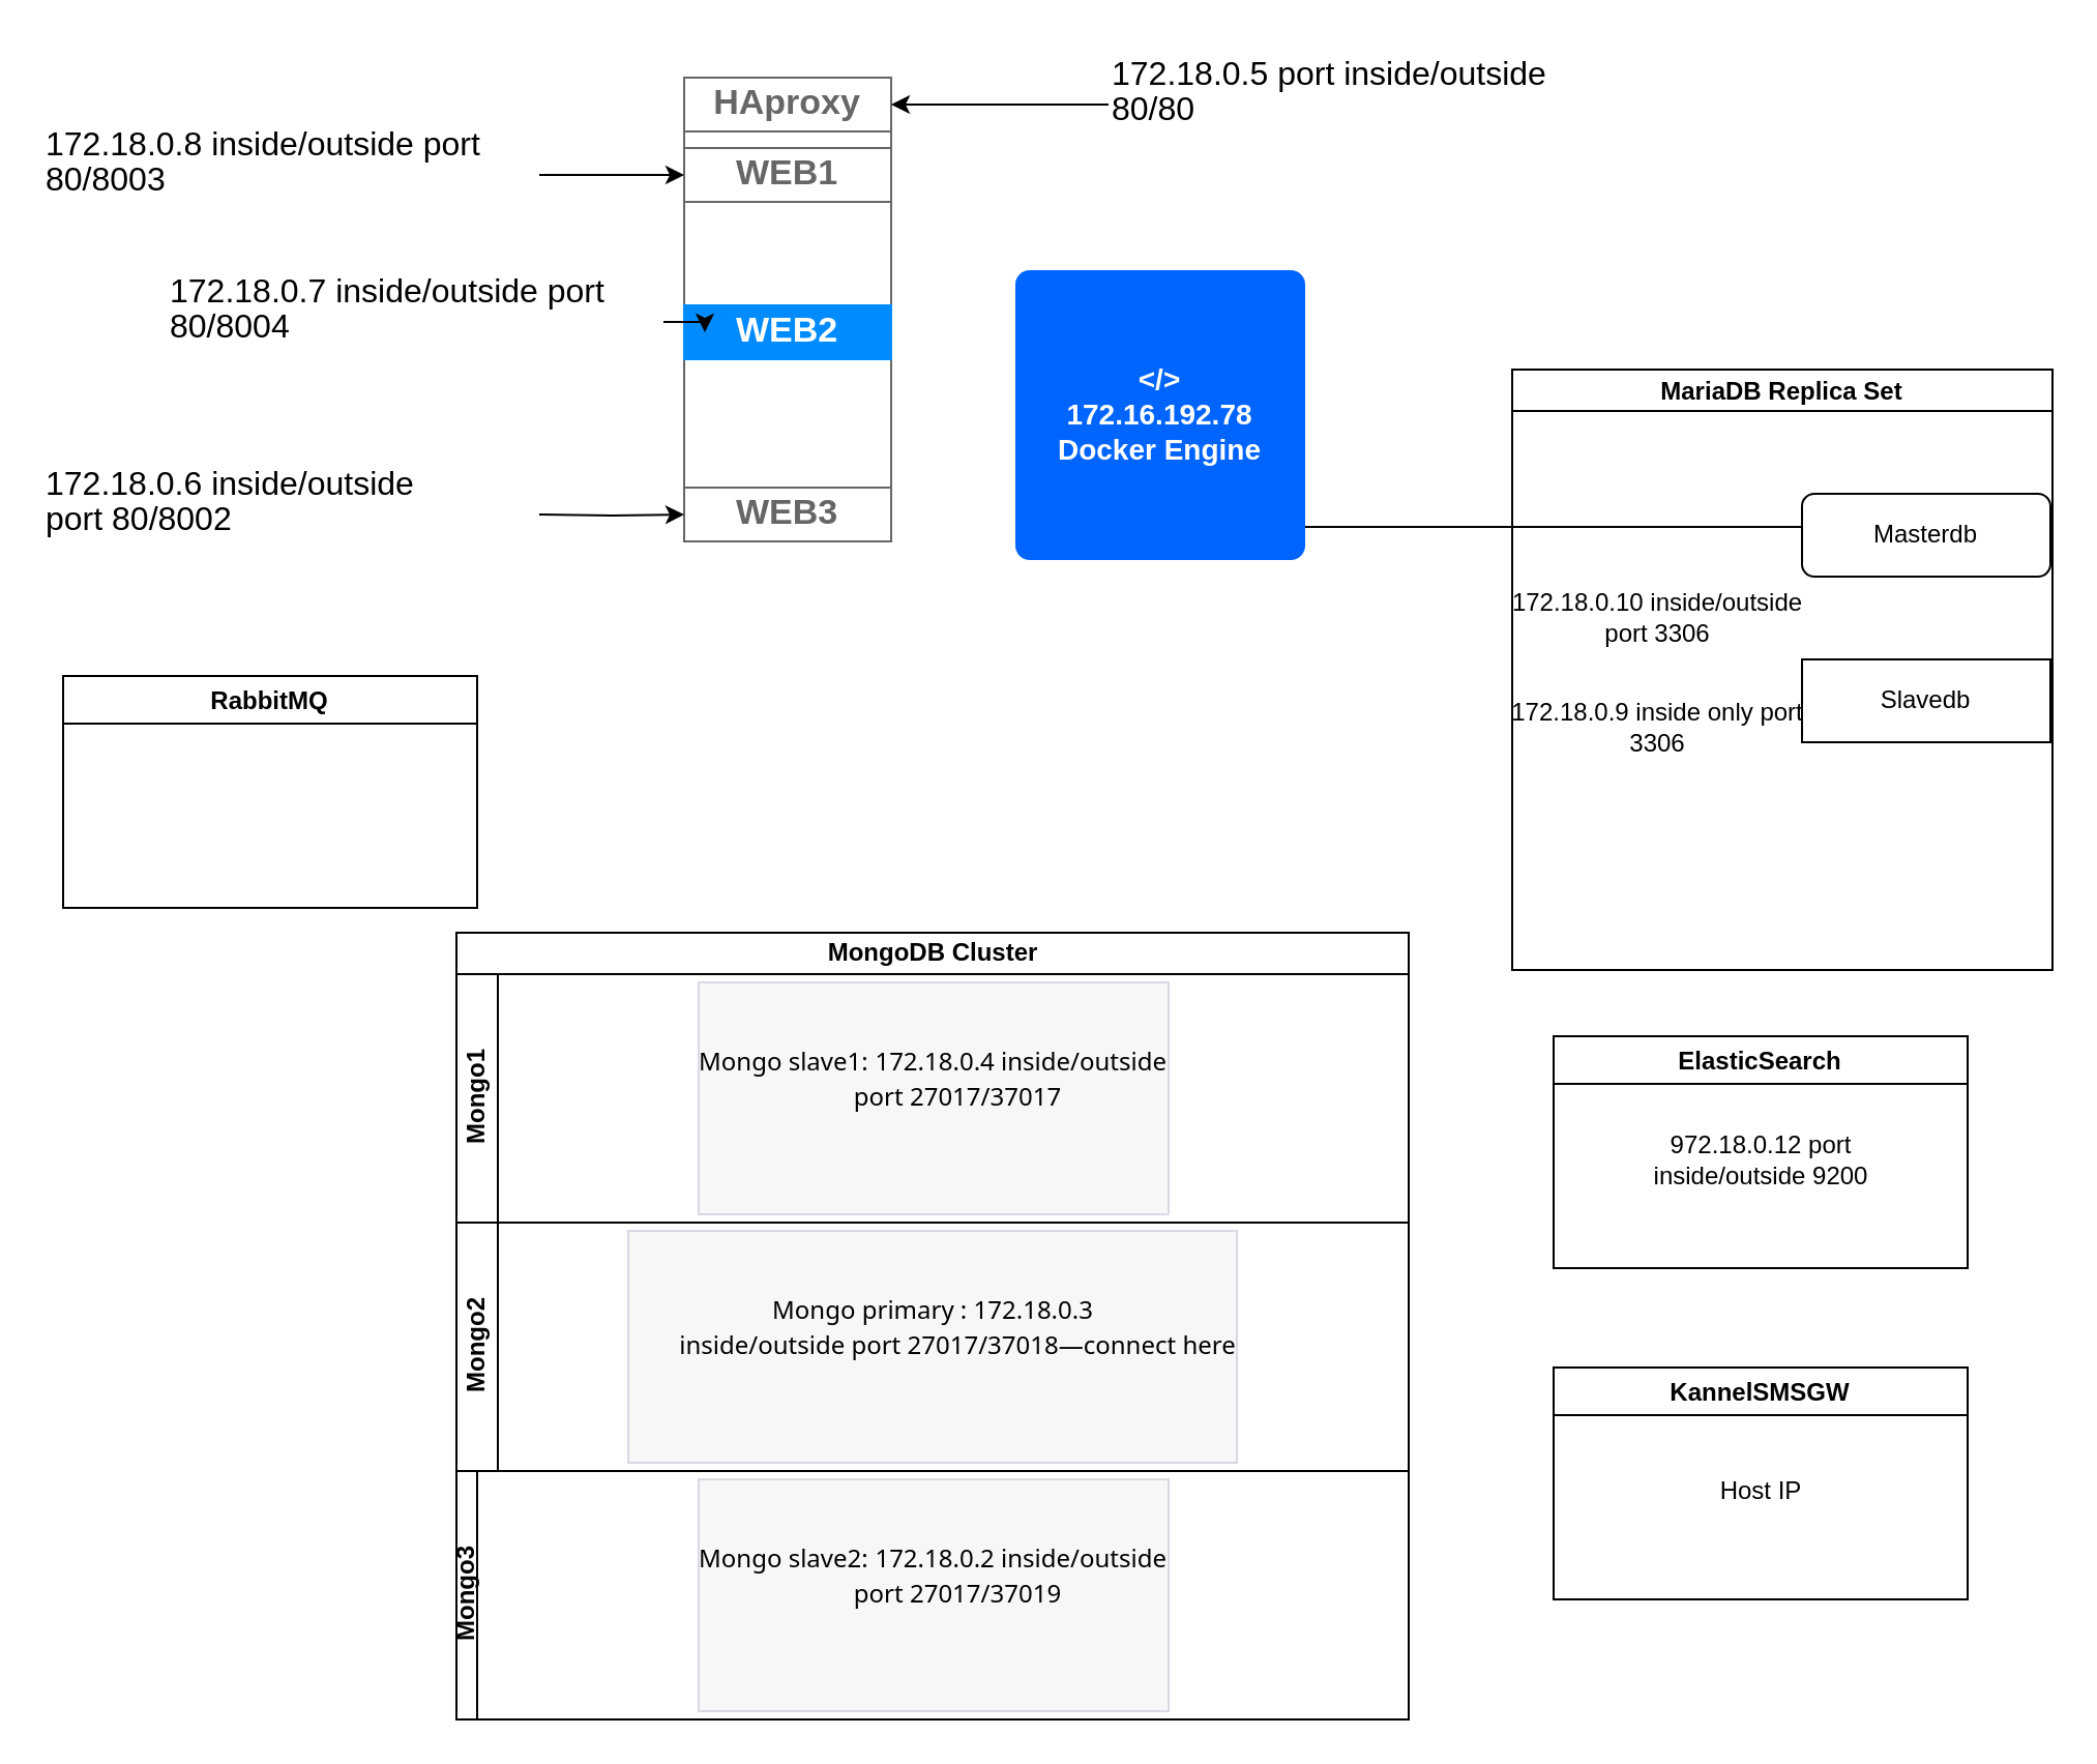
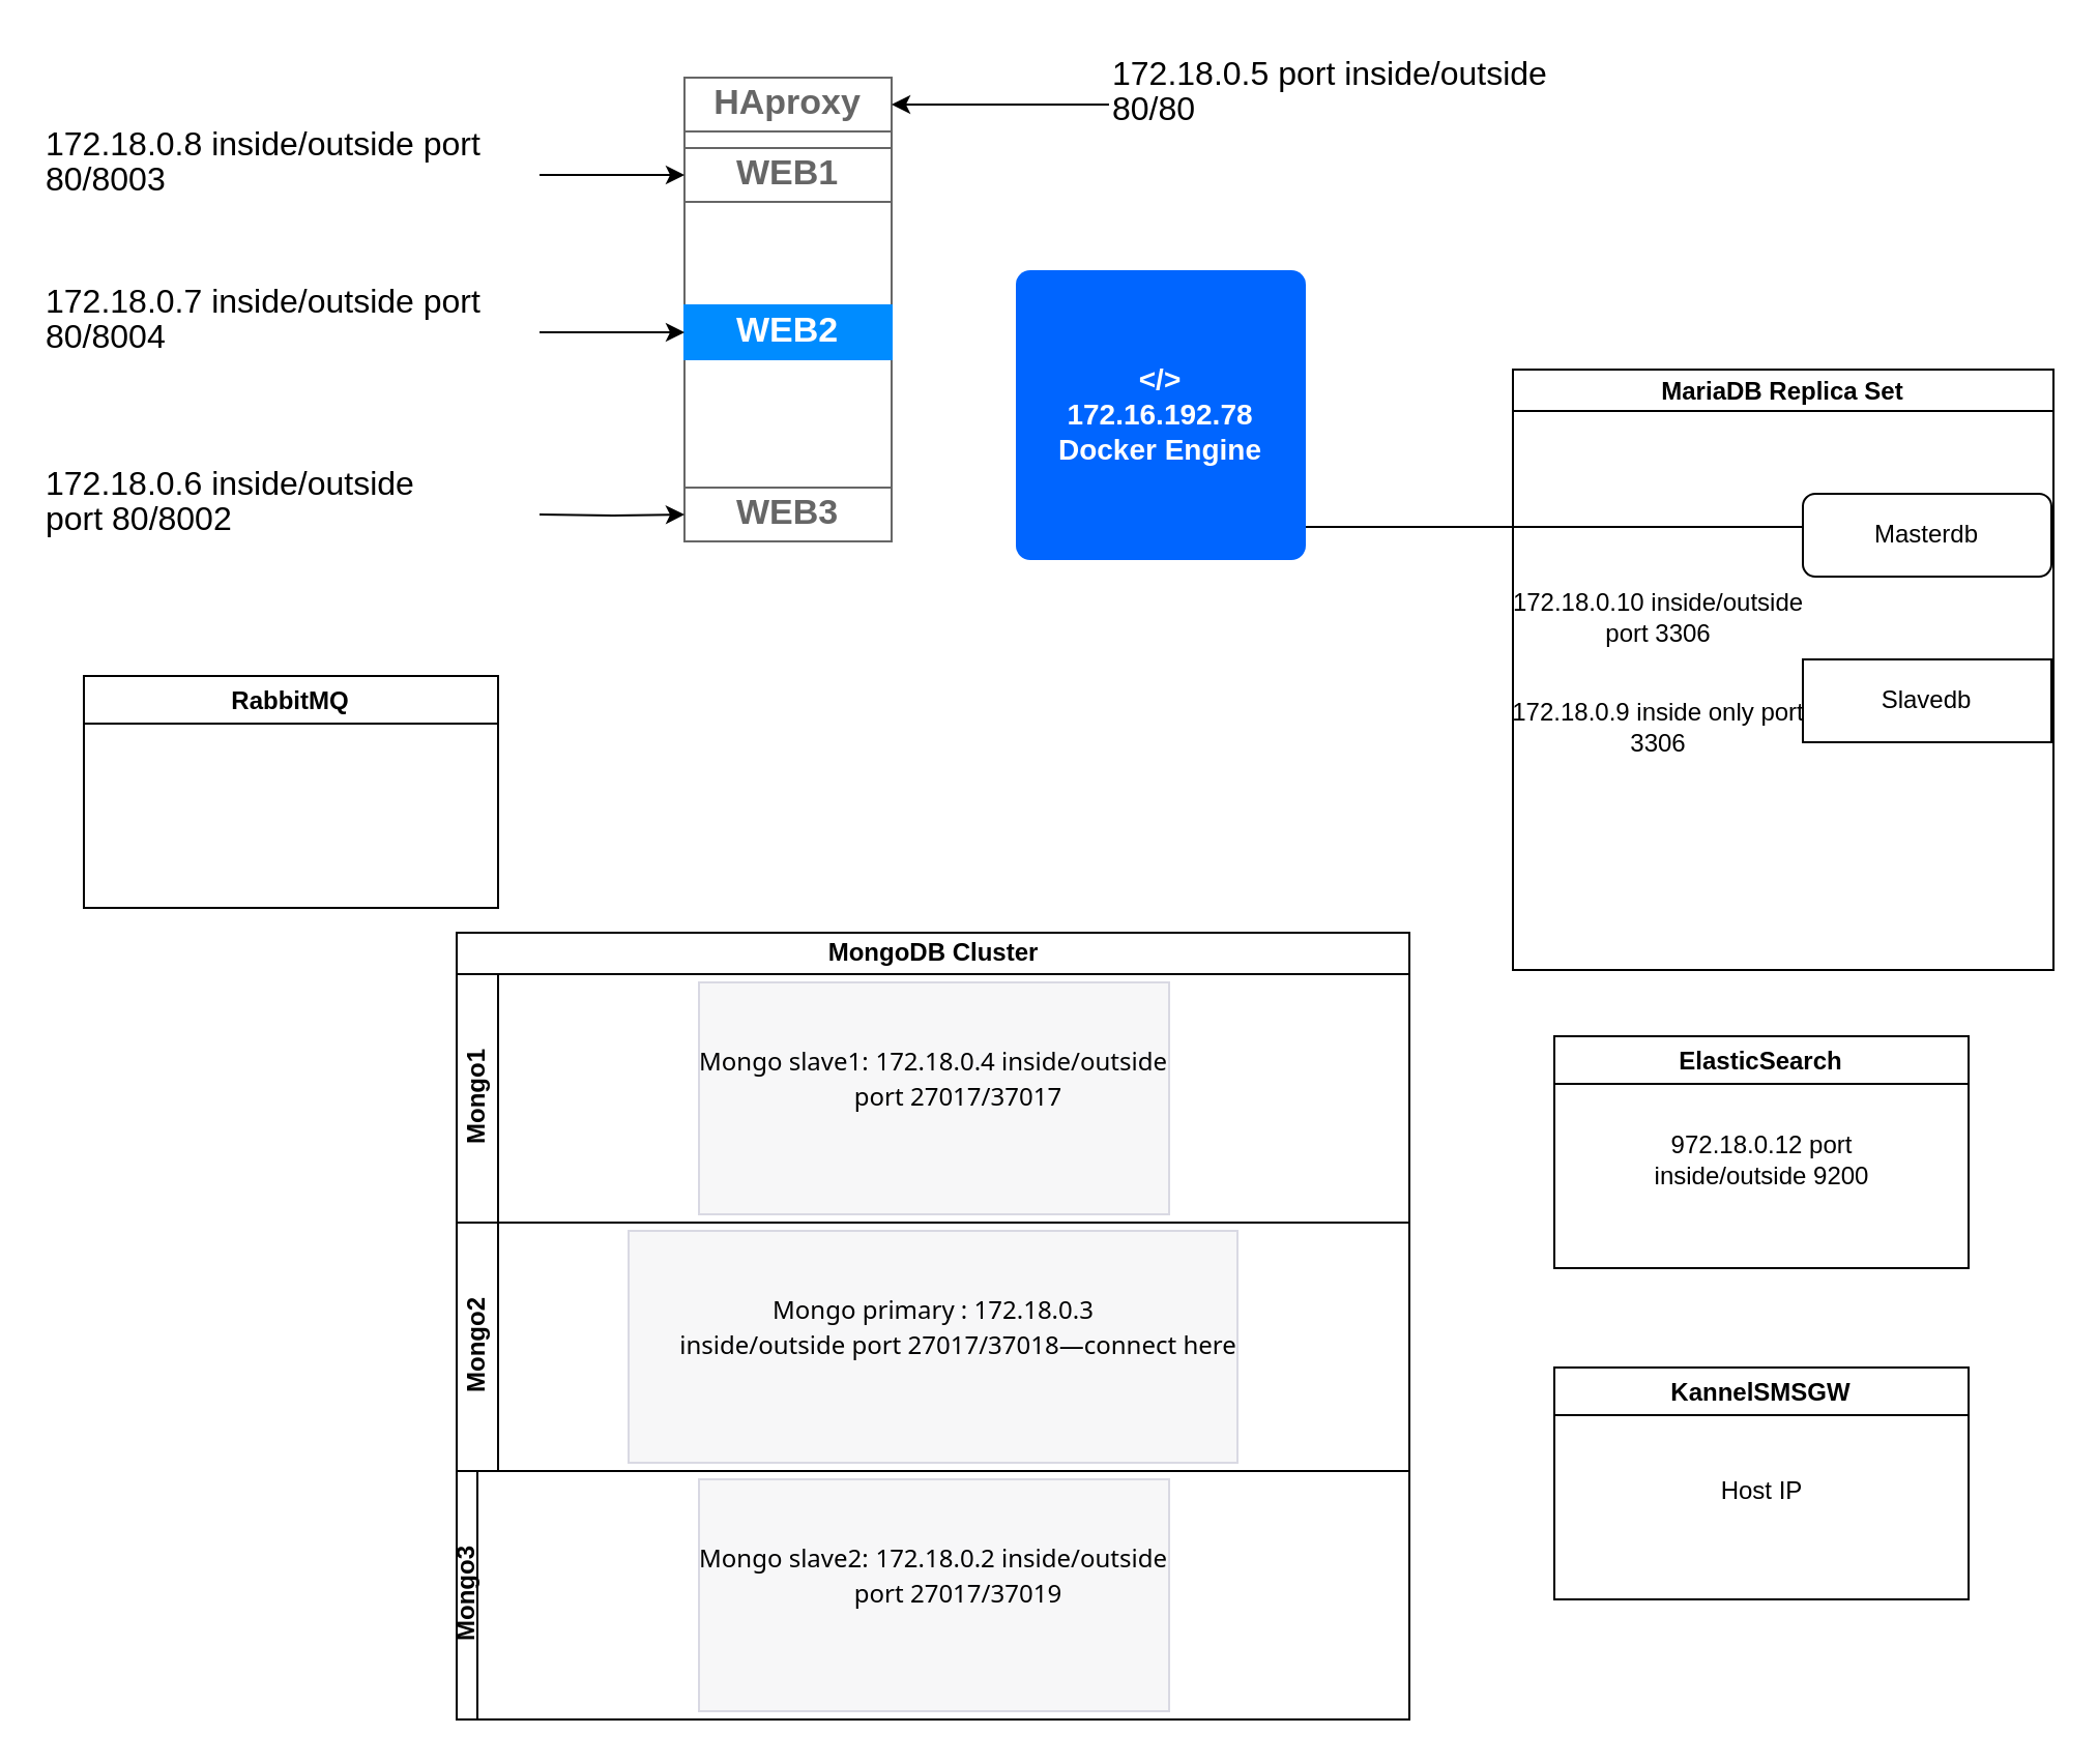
- <mxCell id="24" value="&lt;span style=&quot;font-size:12.0pt;line-height:107%;&lt;br/&gt;font-family:&amp;quot;Segoe UI&amp;quot;,sans-serif;mso-fareast-font-family:&amp;quot;Times New Roman&amp;quot;;&lt;br/&gt;color:#374151;mso-font-kerning:0pt;mso-ligatures:none;mso-ansi-language:EN-US;&lt;br/&gt;mso-fareast-language:EN-US;mso-bidi-language:AR-SA&quot;&gt;172.18.0.7 inside/outside port&lt;br&gt;80/8004&lt;/span&gt;" style="text;whiteSpace=wrap;html=1;" vertex="1" parent="1"><mxGeometry x="80" y="125" width="240" height="60" as="geometry" /></mxCell>
+ <mxCell id="24" value="&lt;span style=&quot;font-size:12.0pt;line-height:107%;&lt;br/&gt;font-family:&amp;quot;Segoe UI&amp;quot;,sans-serif;mso-fareast-font-family:&amp;quot;Times New Roman&amp;quot;;&lt;br/&gt;color:#374151;mso-font-kerning:0pt;mso-ligatures:none;mso-ansi-language:EN-US;&lt;br/&gt;mso-fareast-language:EN-US;mso-bidi-language:AR-SA&quot;&gt;172.18.0.7 inside/outside port&lt;br&gt;80/8004&lt;/span&gt;" style="text;whiteSpace=wrap;html=1;" vertex="1" parent="1"><mxGeometry x="20" y="130" width="240" height="60" as="geometry" /></mxCell>
- <mxCell id="29" value="RabbitMQ" style="swimlane;" vertex="1" parent="1"><mxGeometry x="30" y="326" width="200" height="112" as="geometry" /></mxCell>
+ <mxCell id="29" value="RabbitMQ" style="swimlane;" vertex="1" parent="1"><mxGeometry x="40" y="326" width="200" height="112" as="geometry" /></mxCell>
